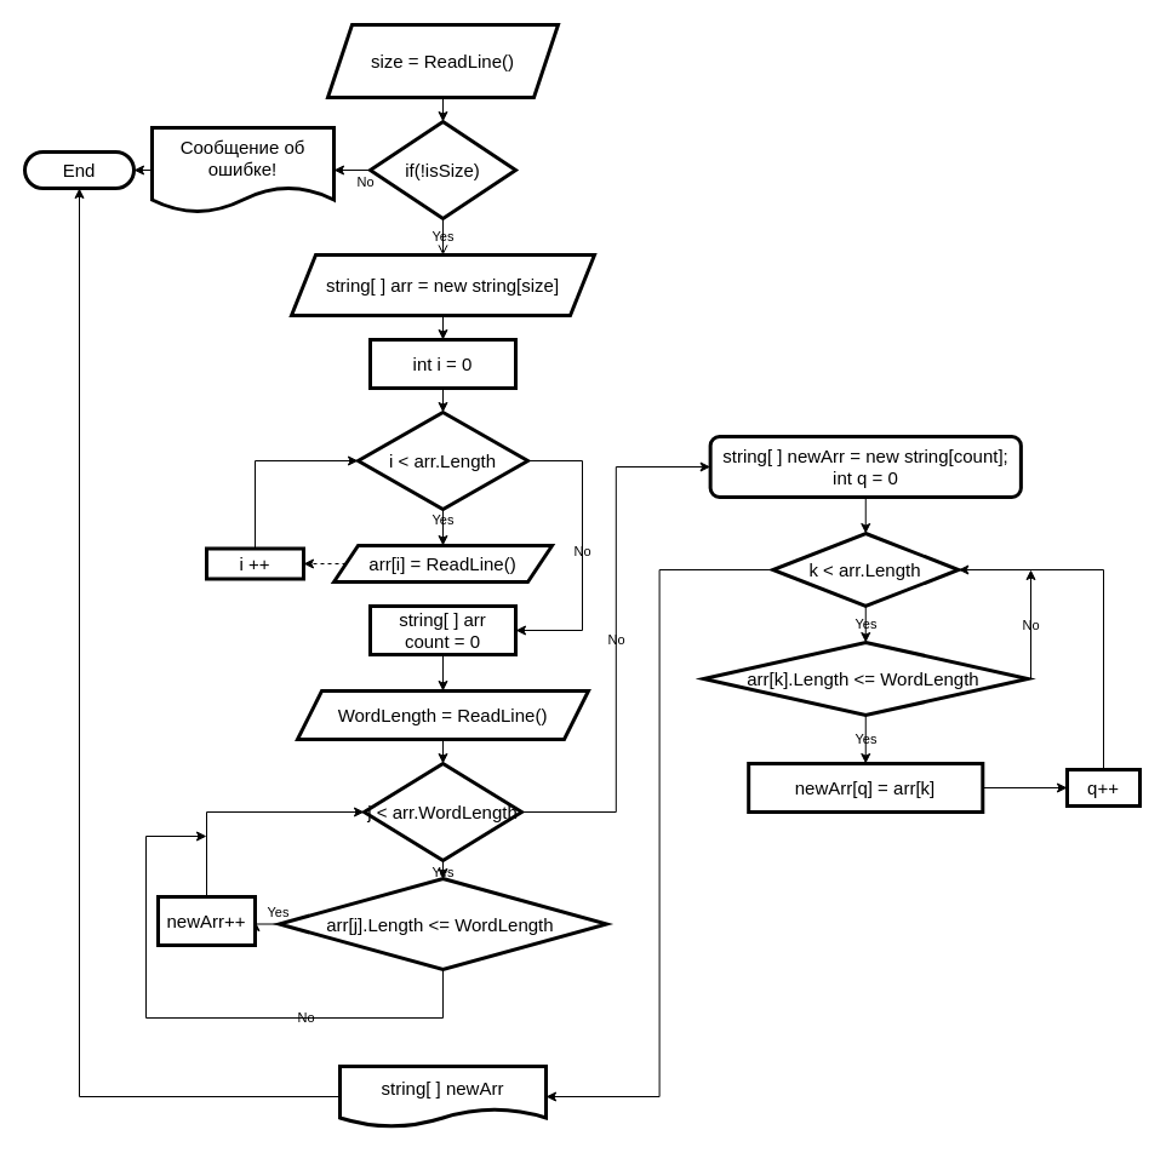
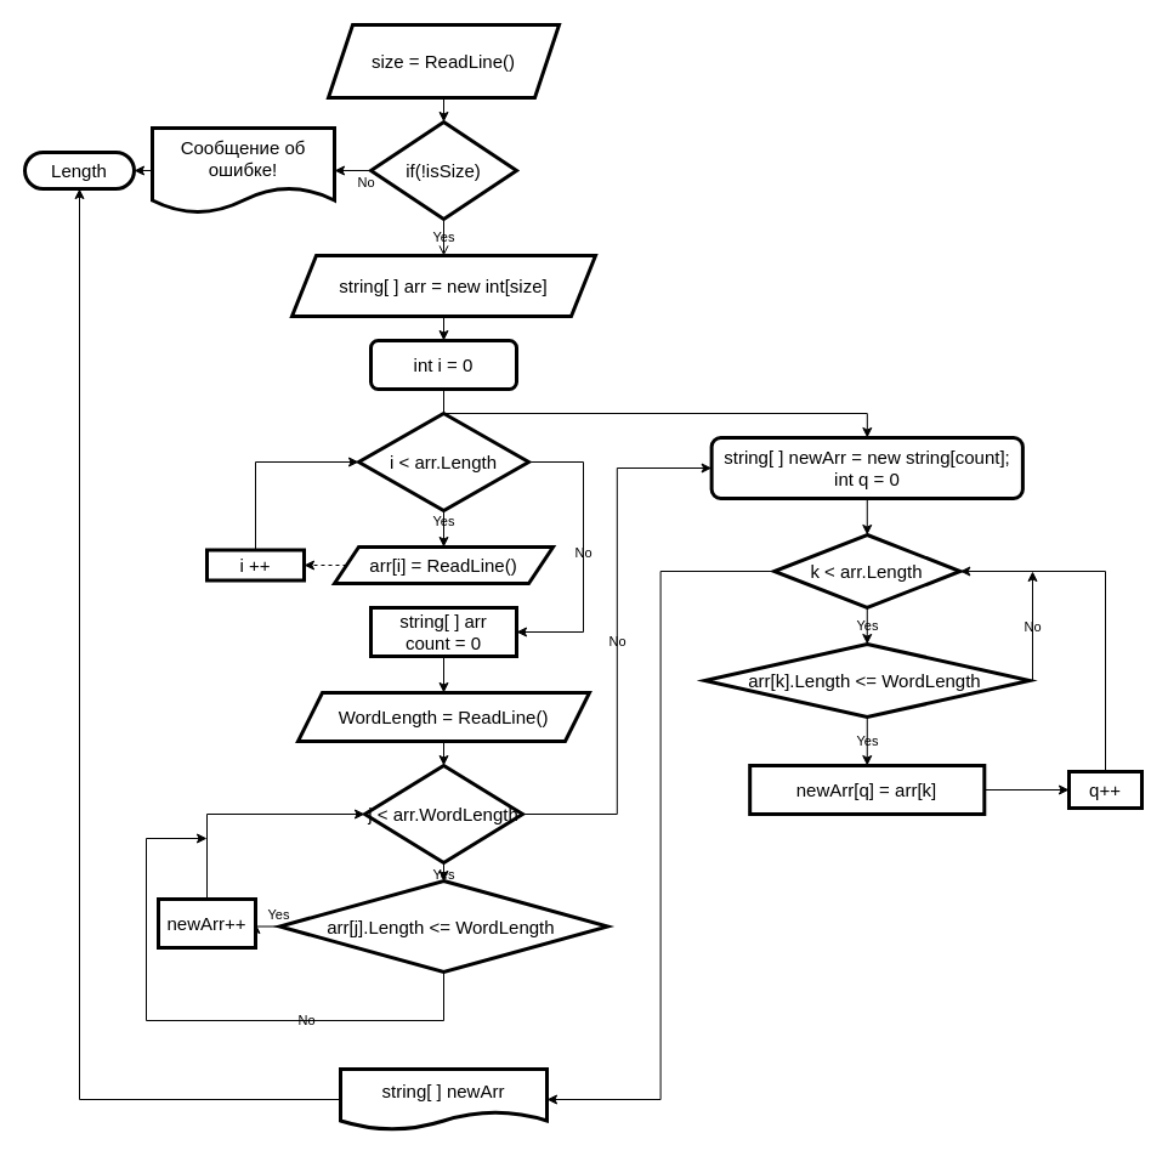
- <mxCell id="9" value="End" style="rounded=1;whiteSpace=wrap;html=1;fontSize=15;arcSize=50;strokeWidth=3;labelBackgroundColor=none;" parent="1" vertex="1"><mxGeometry x="20" y="125" width="90" height="30" as="geometry" /></mxCell>
+ <mxCell id="9" value="Length" style="rounded=1;whiteSpace=wrap;html=1;fontSize=15;arcSize=50;strokeWidth=3;labelBackgroundColor=none;" parent="1" vertex="1"><mxGeometry x="20" y="125" width="90" height="30" as="geometry" /></mxCell>
- <mxCell id="11" value="string[ ] arr = new string[size]" style="shape=parallelogram;perimeter=parallelogramPerimeter;whiteSpace=wrap;html=1;fixedSize=1;fontSize=15;strokeWidth=3;labelBackgroundColor=none;" parent="1" vertex="1"><mxGeometry x="240" y="210" width="250" height="50" as="geometry" /></mxCell>
+ <mxCell id="11" value="string[ ] arr = new int[size]" style="shape=parallelogram;perimeter=parallelogramPerimeter;whiteSpace=wrap;html=1;fixedSize=1;fontSize=15;strokeWidth=3;labelBackgroundColor=none;" parent="1" vertex="1"><mxGeometry x="240" y="210" width="250" height="50" as="geometry" /></mxCell>
- <mxCell id="13" value="int i = 0" style="rounded=0;whiteSpace=wrap;html=1;fontSize=15;strokeWidth=3;labelBackgroundColor=none;" parent="1" vertex="1"><mxGeometry x="305" y="280" width="120" height="40" as="geometry" /></mxCell>
+ <mxCell id="13" value="int i = 0" style="whiteSpace=wrap;html=1;fontSize=15;strokeWidth=3;labelBackgroundColor=none;rounded=1;" parent="1" vertex="1"><mxGeometry x="305" y="280" width="120" height="40" as="geometry" /></mxCell>
- <mxCell id="12" style="edgeStyle=orthogonalEdgeStyle;rounded=0;orthogonalLoop=1;jettySize=auto;html=1;exitX=0.5;exitY=1;exitDx=0;exitDy=0;entryX=0.5;entryY=0;entryDx=0;entryDy=0;fontSize=15;labelBackgroundColor=none;strokeColor=#000000;fontColor=#000000;" parent="1" source="13" target="16" edge="1"><mxGeometry relative="1" as="geometry" /></mxCell>
+ <mxCell id="12" style="edgeStyle=orthogonalEdgeStyle;rounded=0;orthogonalLoop=1;jettySize=auto;html=1;exitX=0.5;exitY=1;exitDx=0;exitDy=0;fontSize=15;labelBackgroundColor=none;strokeColor=#000000;fontColor=#000000;" parent="1" source="13" target="33" edge="1"><mxGeometry relative="1" as="geometry" /></mxCell>
